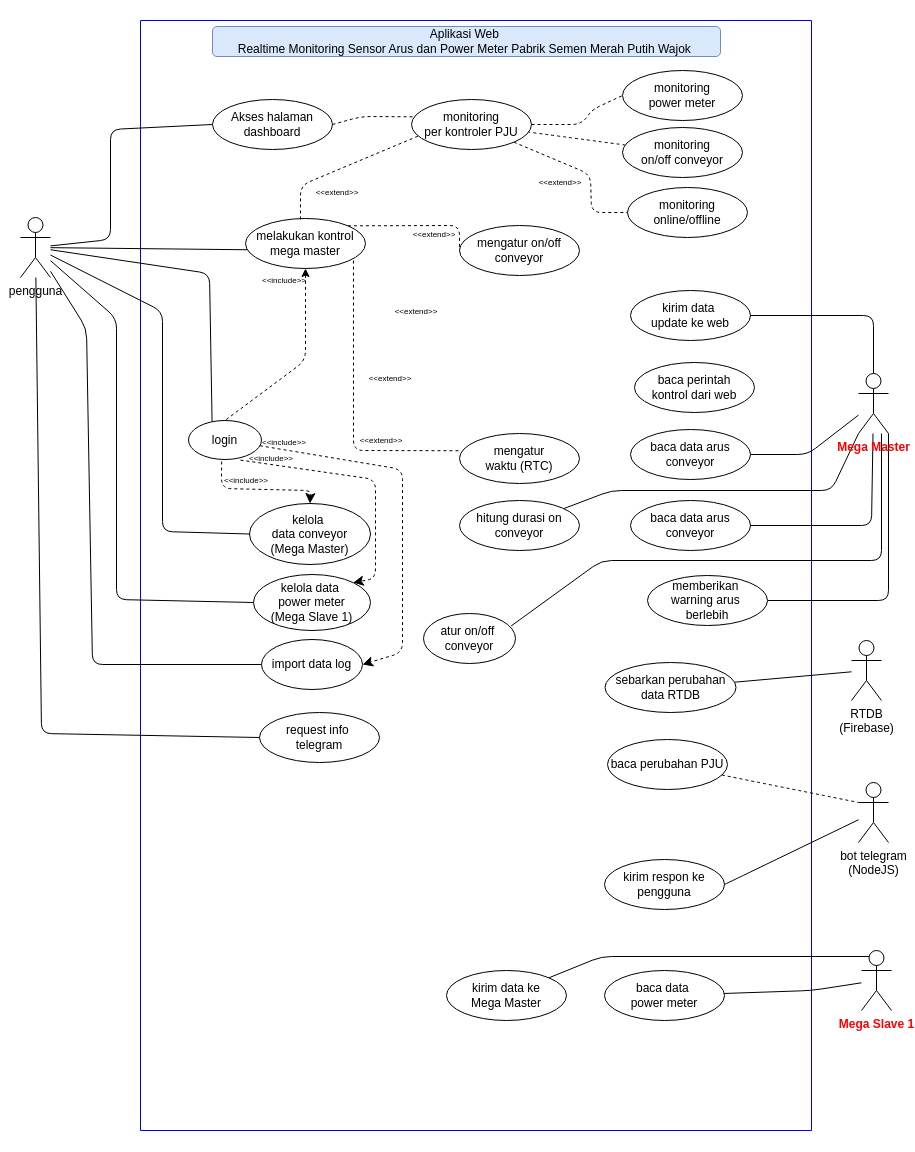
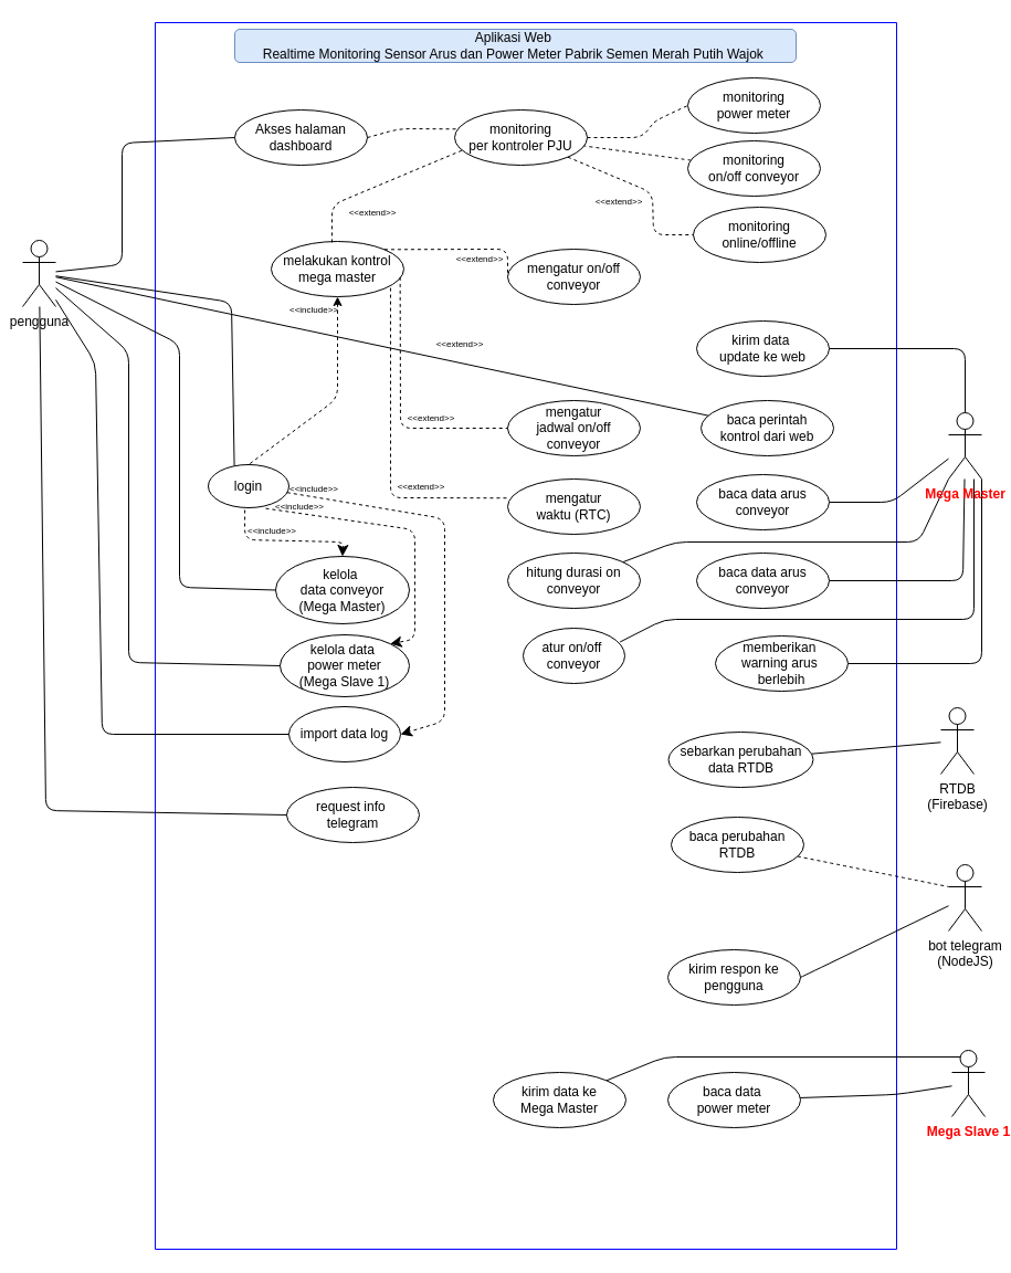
- <mxCell id="69" value="" style="endArrow=none;html=1;rounded=0;entryX=0.015;entryY=0.625;entryDx=0;entryDy=0;entryPerimeter=0;" edge="1" parent="1" source="67" target="7"><mxGeometry width="50" height="50" relative="1" as="geometry"><mxPoint x="150" y="229" as="sourcePoint" /><mxPoint x="200" y="179" as="targetPoint" /></mxGeometry></mxCell>
+ <mxCell id="69" value="" style="endArrow=none;html=1;rounded=0;" edge="1" parent="1" source="67" target="27"><mxGeometry width="50" height="50" relative="1" as="geometry"><mxPoint x="150" y="229" as="sourcePoint" /><mxPoint x="200" y="179" as="targetPoint" /></mxGeometry></mxCell>
+ <mxCell id="17" value="" style="endArrow=none;dashed=1;html=1;rounded=1;exitX=0.972;exitY=0.648;exitDx=0;exitDy=0;exitPerimeter=0;entryX=0;entryY=0.5;entryDx=0;entryDy=0;curved=0;" edge="1" parent="2" source="7" target="11"><mxGeometry width="50" height="50" relative="1" as="geometry"><mxPoint x="232" y="197" as="sourcePoint" /><mxPoint x="331" y="208" as="targetPoint" /><Array as="points"><mxPoint x="222" y="367" /></Array></mxGeometry></mxCell>
+ <mxCell id="11" value="mengatur&lt;div&gt;jadwal on/off conveyor&lt;/div&gt;" style="ellipse;whiteSpace=wrap;html=1;" vertex="1" parent="2"><mxGeometry x="319" y="342" width="120" height="50" as="geometry" /></mxCell>
- <mxCell id="58" value="atur on/off&amp;nbsp;&lt;div&gt;conveyor&lt;/div&gt;" style="ellipse;whiteSpace=wrap;html=1;" vertex="1" parent="2"><mxGeometry x="283" y="593" width="92" height="50" as="geometry" /></mxCell>
+ <mxCell id="58" value="atur on/off&amp;nbsp;&lt;div&gt;conveyor&lt;/div&gt;" style="ellipse;whiteSpace=wrap;html=1;" vertex="1" parent="2"><mxGeometry x="333" y="548" width="92" height="50" as="geometry" /></mxCell>
- <mxCell id="50" value="baca perubahan PJU" style="ellipse;whiteSpace=wrap;html=1;" vertex="1" parent="2"><mxGeometry x="467" y="719" width="120" height="50" as="geometry" /></mxCell>
+ <mxCell id="50" value="baca perubahan RTDB" style="ellipse;whiteSpace=wrap;html=1;" vertex="1" parent="2"><mxGeometry x="467" y="719" width="120" height="50" as="geometry" /></mxCell>
